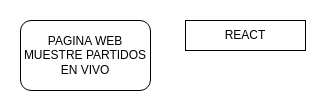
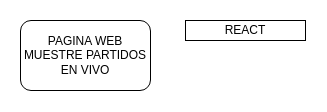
- <mxCell id="3" value="REACT" style="whiteSpace=wrap;html=1;" vertex="1" parent="1"><mxGeometry x="185" y="20" width="120" height="30" as="geometry" /></mxCell>
+ <mxCell id="3" value="REACT" style="whiteSpace=wrap;html=1;" vertex="1" parent="1"><mxGeometry x="185" y="20" width="120" height="20" as="geometry" /></mxCell>
